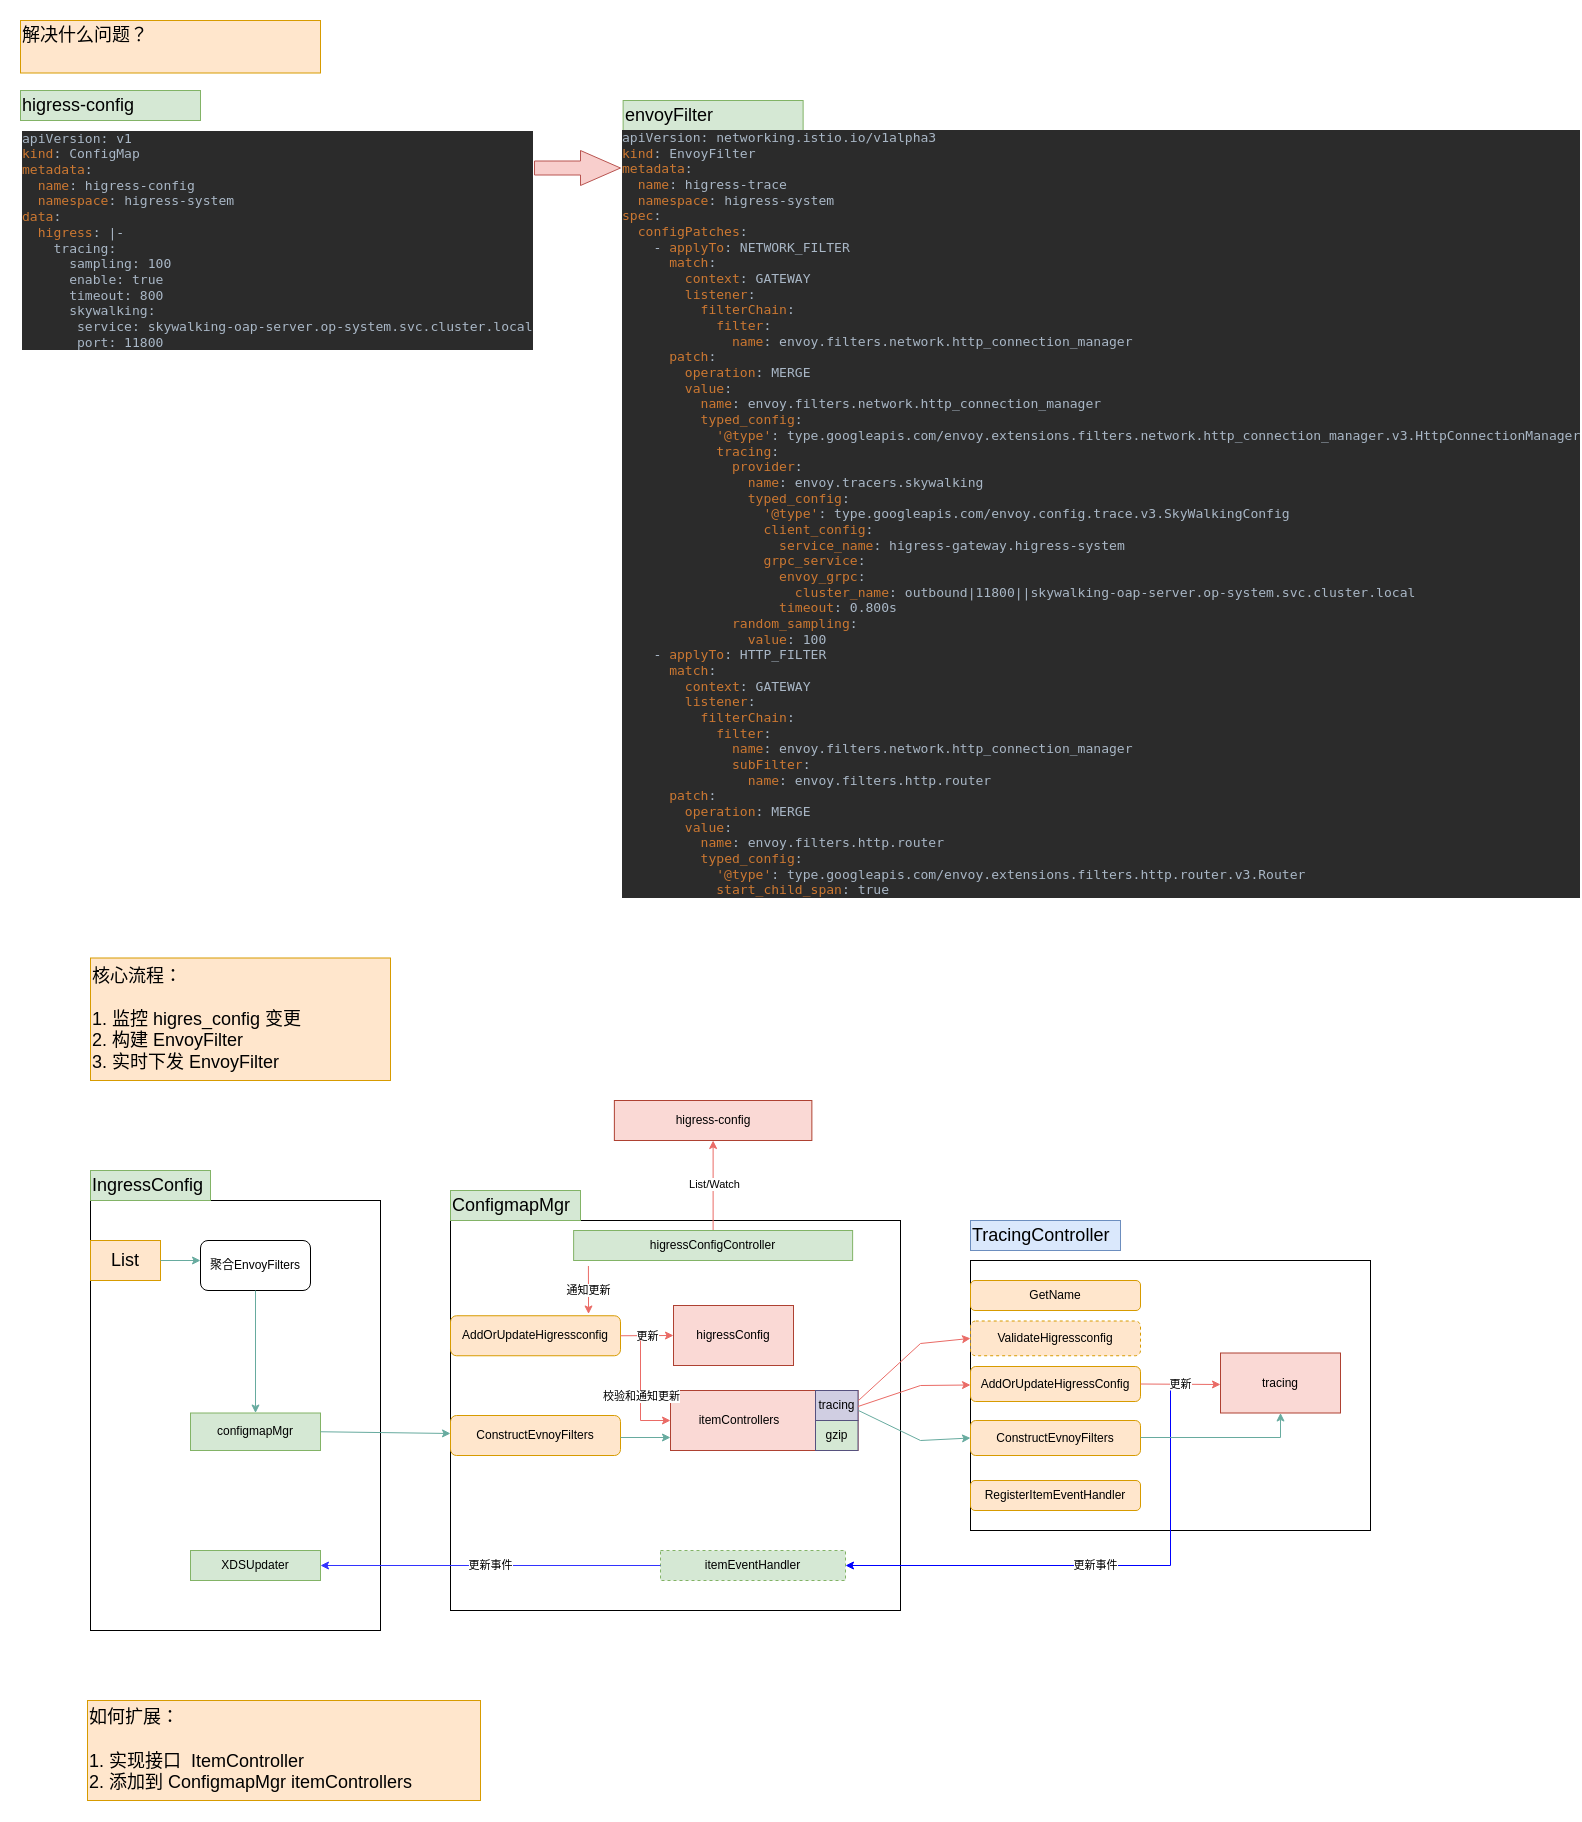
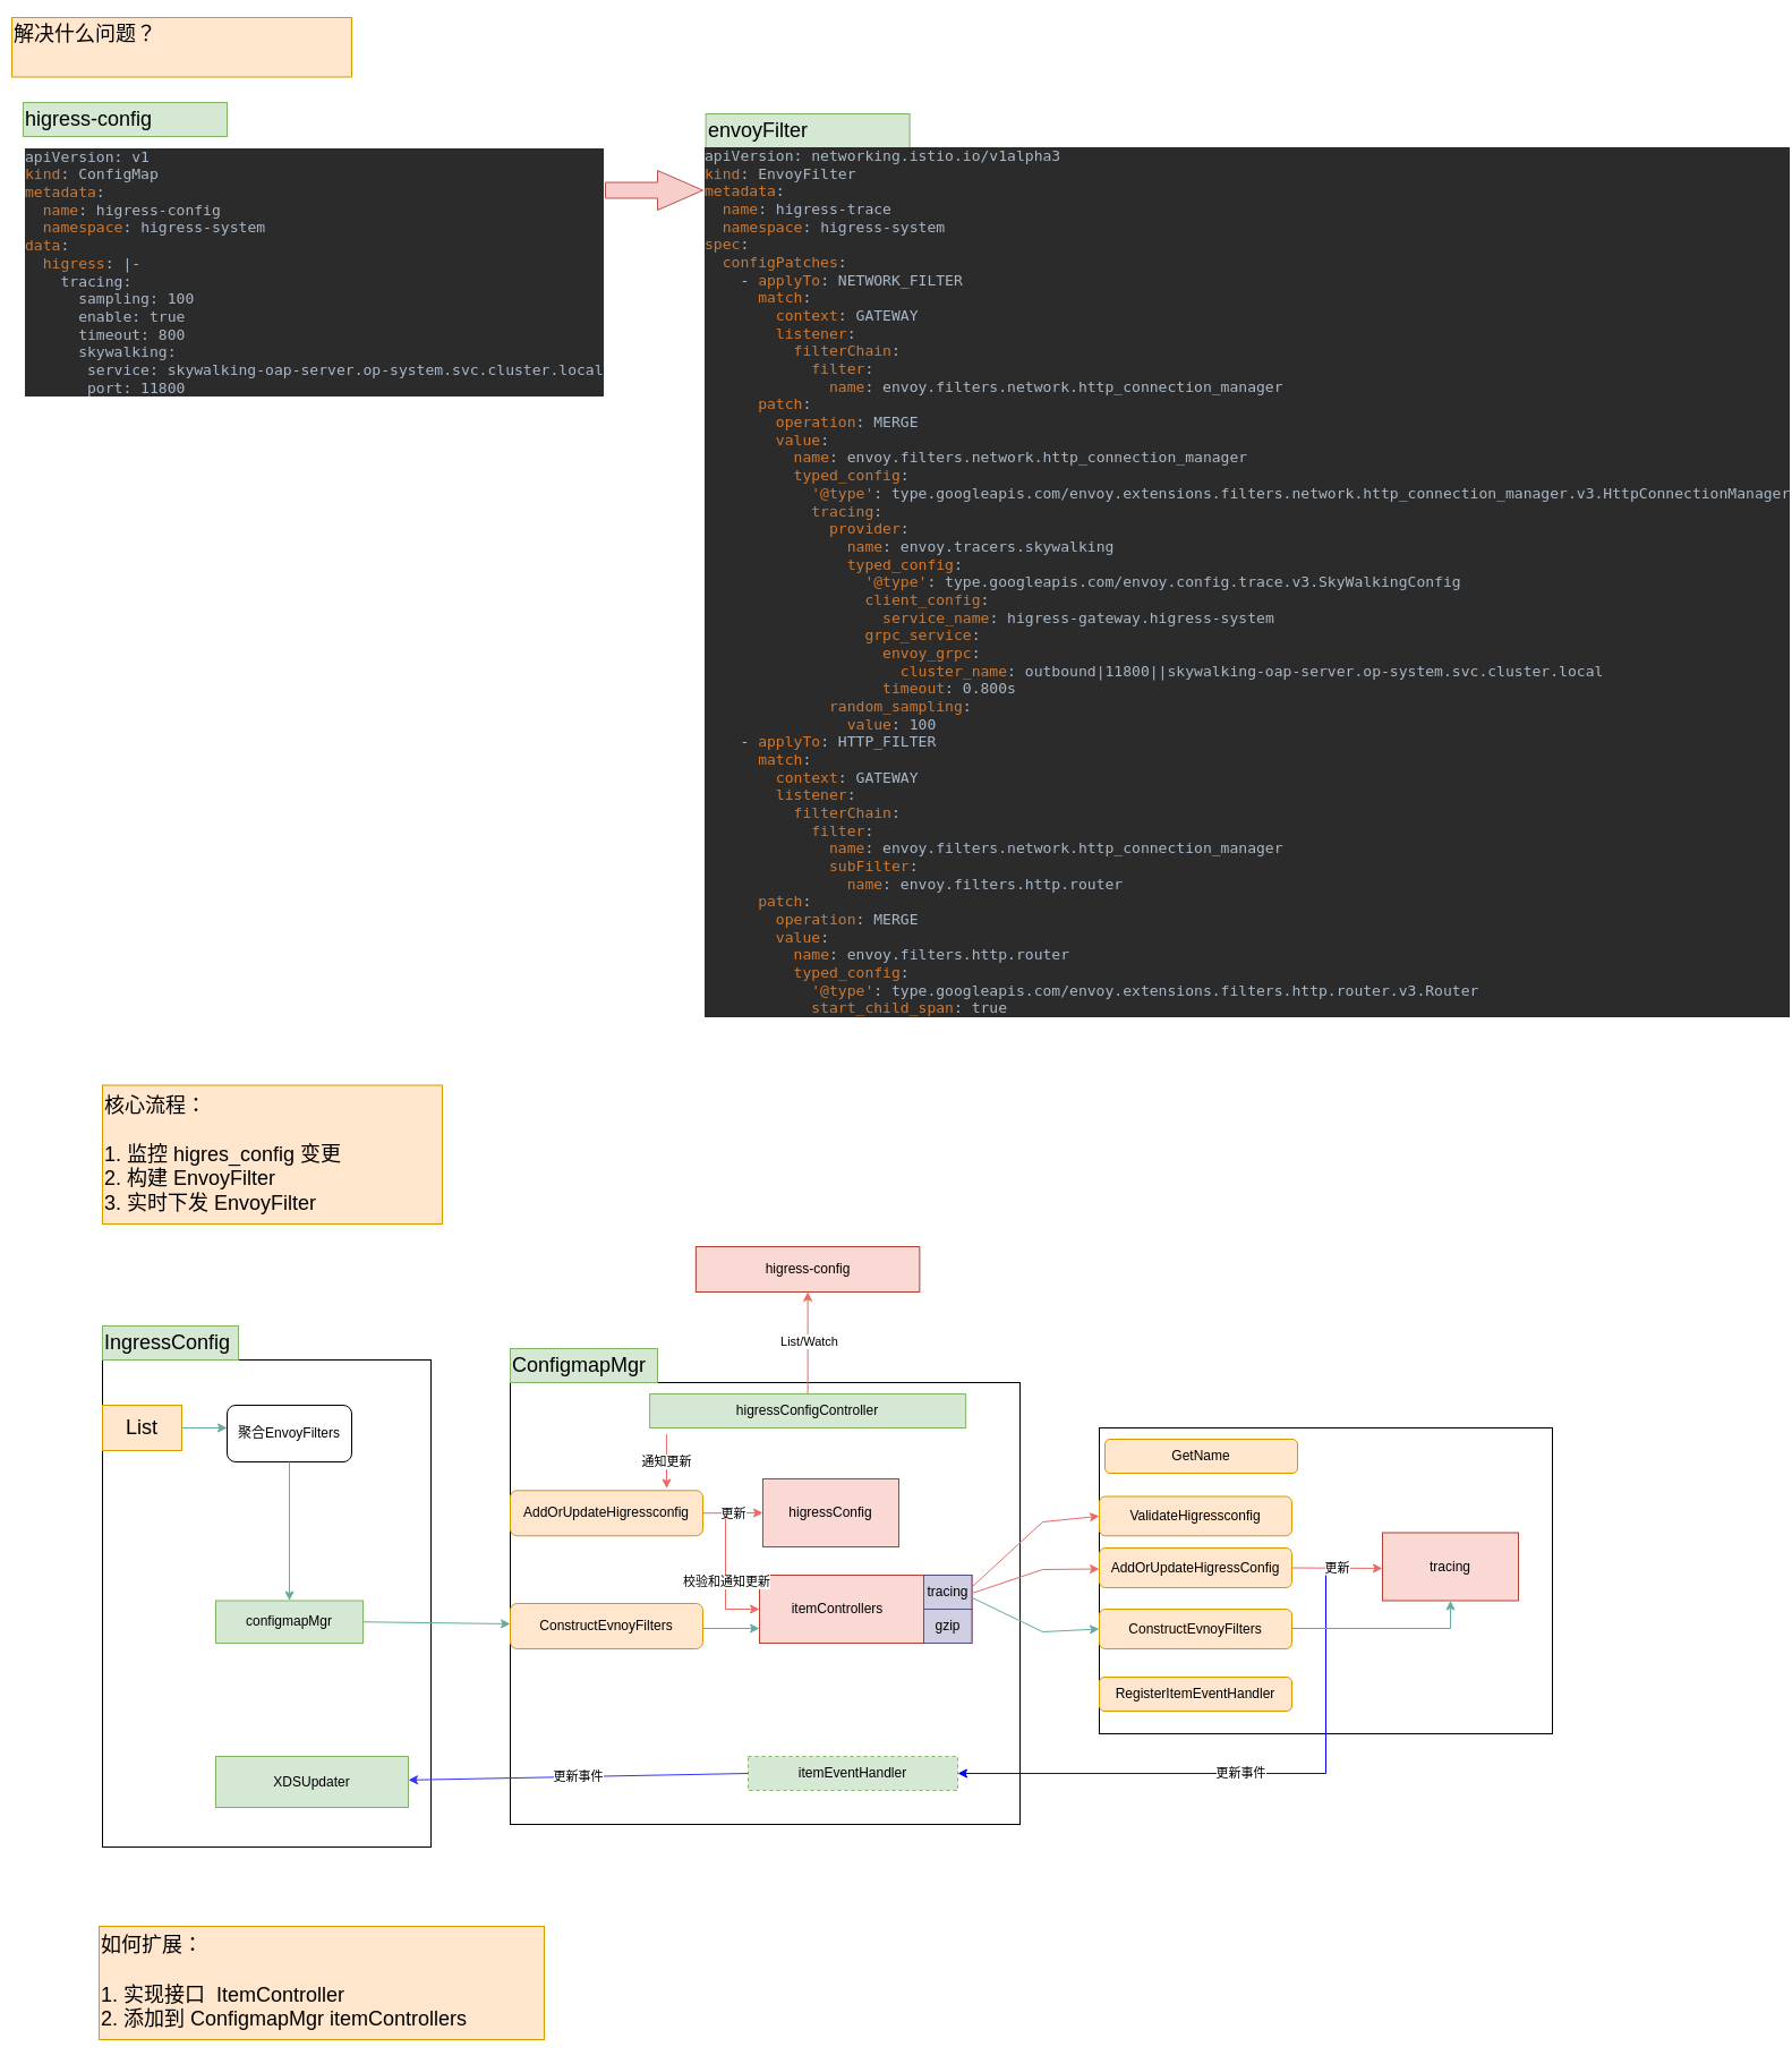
- <mxCell id="54" value="&lt;font style=&quot;font-size: 18px;&quot;&gt;解决什么问题？&lt;br&gt;&lt;br&gt;&lt;/font&gt;" style="text;strokeColor=#d79b00;align=left;fillColor=#ffe6cc;html=1;verticalAlign=middle;whiteSpace=wrap;rounded=0;" vertex="1" parent="1"><mxGeometry x="20" y="20" width="300" height="52.5" as="geometry" /></mxCell>
+ <mxCell id="54" value="&lt;font style=&quot;font-size: 18px;&quot;&gt;解决什么问题？&lt;br&gt;&lt;br&gt;&lt;/font&gt;" style="text;strokeColor=#d79b00;align=left;fillColor=#ffe6cc;html=1;verticalAlign=middle;whiteSpace=wrap;rounded=0;" vertex="1" parent="1"><mxGeometry x="10" y="15" width="300" height="52.5" as="geometry" /></mxCell>
- <mxCell id="12" value="&lt;span style=&quot;font-size: 18px;&quot;&gt;TracingController&lt;/span&gt;" style="text;strokeColor=#6c8ebf;align=left;fillColor=#dae8fc;html=1;verticalAlign=middle;whiteSpace=wrap;rounded=0;" parent="1" vertex="1"><mxGeometry x="970" y="1220" width="150" height="30" as="geometry" /></mxCell>
- <mxCell id="35" value="GetName" style="rounded=1;whiteSpace=wrap;html=1;fillColor=#ffe6cc;strokeColor=#d79b00;" parent="1" vertex="1"><mxGeometry x="970" y="1280" width="170" height="30" as="geometry" /></mxCell>
+ <mxCell id="35" value="GetName" style="rounded=1;whiteSpace=wrap;html=1;fillColor=#ffe6cc;strokeColor=#d79b00;" parent="1" vertex="1"><mxGeometry x="975" y="1270" width="170" height="30" as="geometry" /></mxCell>
- <mxCell id="34" value="ValidateHigressconfig" style="rounded=1;whiteSpace=wrap;html=1;fillColor=#ffe6cc;strokeColor=#d79b00;dashed=1;" parent="1" vertex="1"><mxGeometry x="970" y="1320.5" width="170" height="34.75" as="geometry" /></mxCell>
+ <mxCell id="34" value="ValidateHigressconfig" style="rounded=1;whiteSpace=wrap;html=1;fillColor=#ffe6cc;strokeColor=#d79b00;" parent="1" vertex="1"><mxGeometry x="970" y="1320.5" width="170" height="34.75" as="geometry" /></mxCell>
- <mxCell id="53" value="gzip" style="rounded=0;whiteSpace=wrap;html=1;fillColor=#d5e8d4;strokeColor=#56517e;" parent="1" vertex="1"><mxGeometry x="815" y="1420" width="42.5" height="30" as="geometry" /></mxCell>
+ <mxCell id="53" value="gzip" style="rounded=0;whiteSpace=wrap;html=1;fillColor=#d0cee2;strokeColor=#56517e;" parent="1" vertex="1"><mxGeometry x="815" y="1420" width="42.5" height="30" as="geometry" /></mxCell>
- <mxCell id="18" value="XDSUpdater" style="rounded=0;whiteSpace=wrap;html=1;fillColor=#d5e8d4;strokeColor=#82b366;" parent="1" vertex="1"><mxGeometry x="190" y="1550" width="130" height="30" as="geometry" /></mxCell>
+ <mxCell id="18" value="XDSUpdater" style="rounded=0;whiteSpace=wrap;html=1;fillColor=#d5e8d4;strokeColor=#82b366;" parent="1" vertex="1"><mxGeometry x="190" y="1550" width="170" height="45" as="geometry" /></mxCell>
